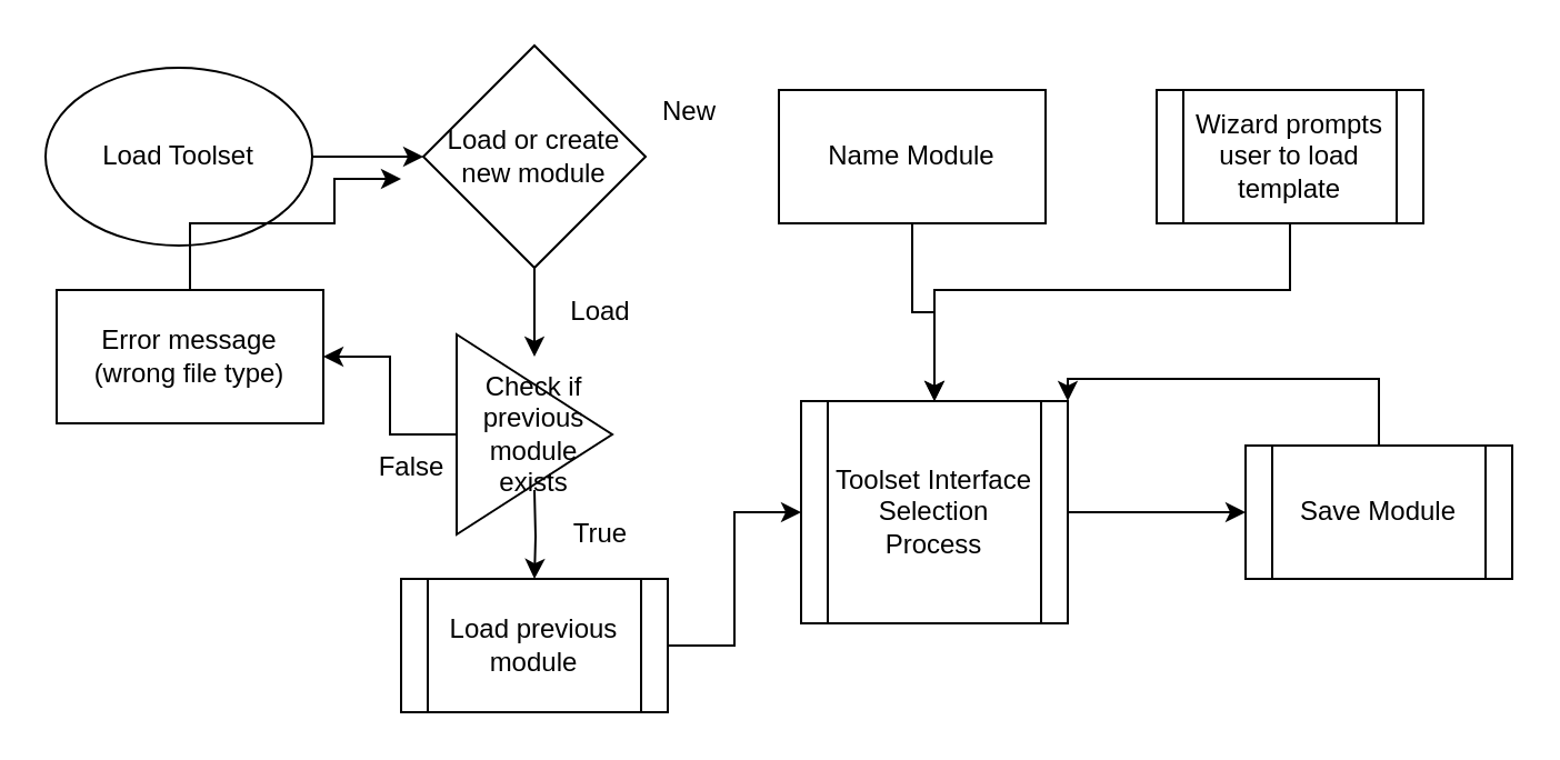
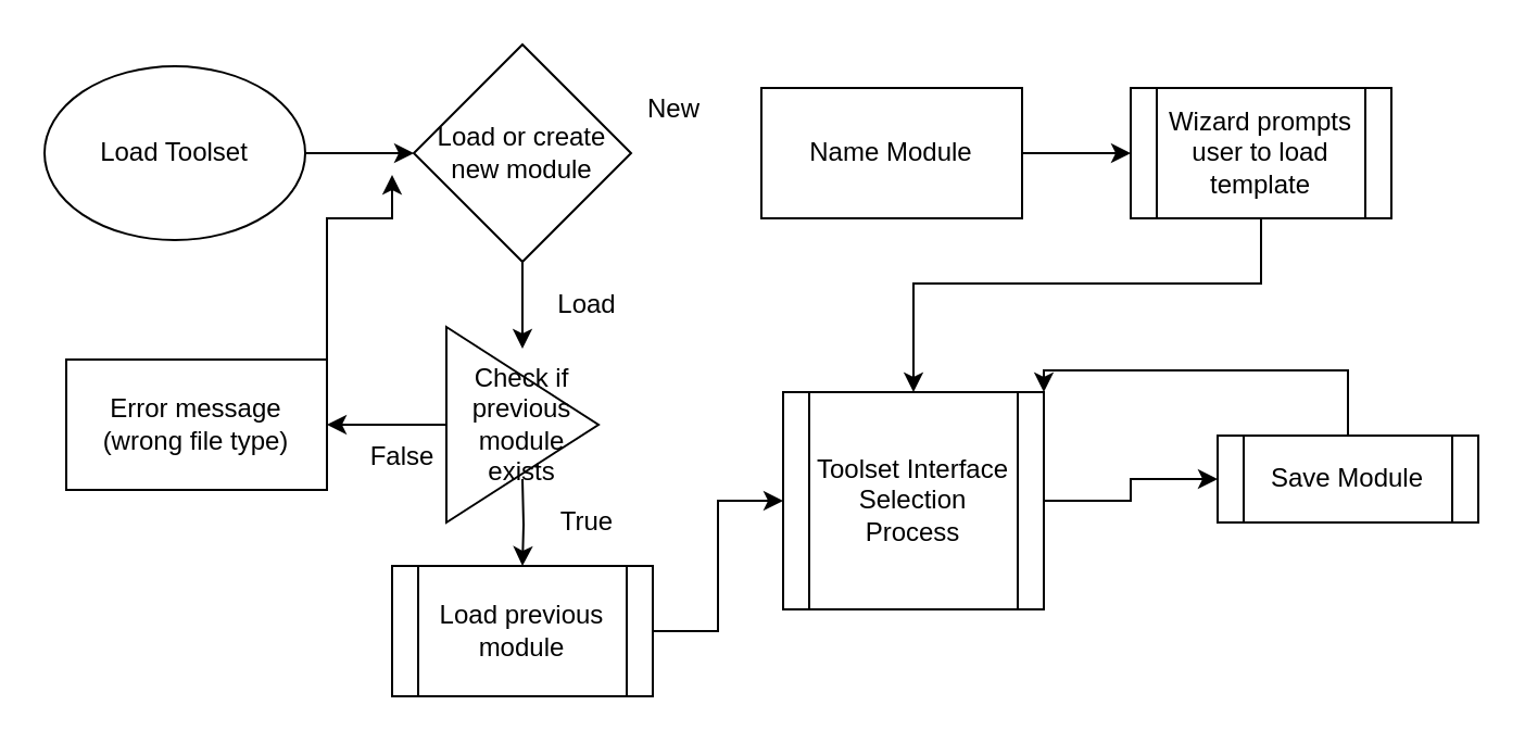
- <mxCell id="4" value="" style="edgeStyle=orthogonalEdgeStyle;rounded=0;orthogonalLoop=1;jettySize=auto;html=1;" edge="1" parent="1" source="24" target="21"><mxGeometry relative="1" as="geometry" /></mxCell>
+ <mxCell id="4" value="" style="edgeStyle=orthogonalEdgeStyle;rounded=0;orthogonalLoop=1;jettySize=auto;html=1;" edge="1" parent="1" source="24" target="8"><mxGeometry relative="1" as="geometry" /></mxCell>
- <mxCell id="19" value="Error message (wrong file type)" style="rounded=0;whiteSpace=wrap;html=1;" vertex="1" parent="1"><mxGeometry x="25" y="130" width="120" height="60" as="geometry" /></mxCell>
+ <mxCell id="19" value="Error message (wrong file type)" style="rounded=0;whiteSpace=wrap;html=1;" vertex="1" parent="1"><mxGeometry x="30" y="165" width="120" height="60" as="geometry" /></mxCell>
- <mxCell id="23" value="Save Module" style="shape=process;whiteSpace=wrap;html=1;backgroundOutline=1;" vertex="1" parent="1"><mxGeometry x="560" y="200" width="120" height="60" as="geometry" /></mxCell>
+ <mxCell id="23" value="Save Module" style="shape=process;whiteSpace=wrap;html=1;backgroundOutline=1;" vertex="1" parent="1"><mxGeometry x="560" y="200" width="120" height="40" as="geometry" /></mxCell>
